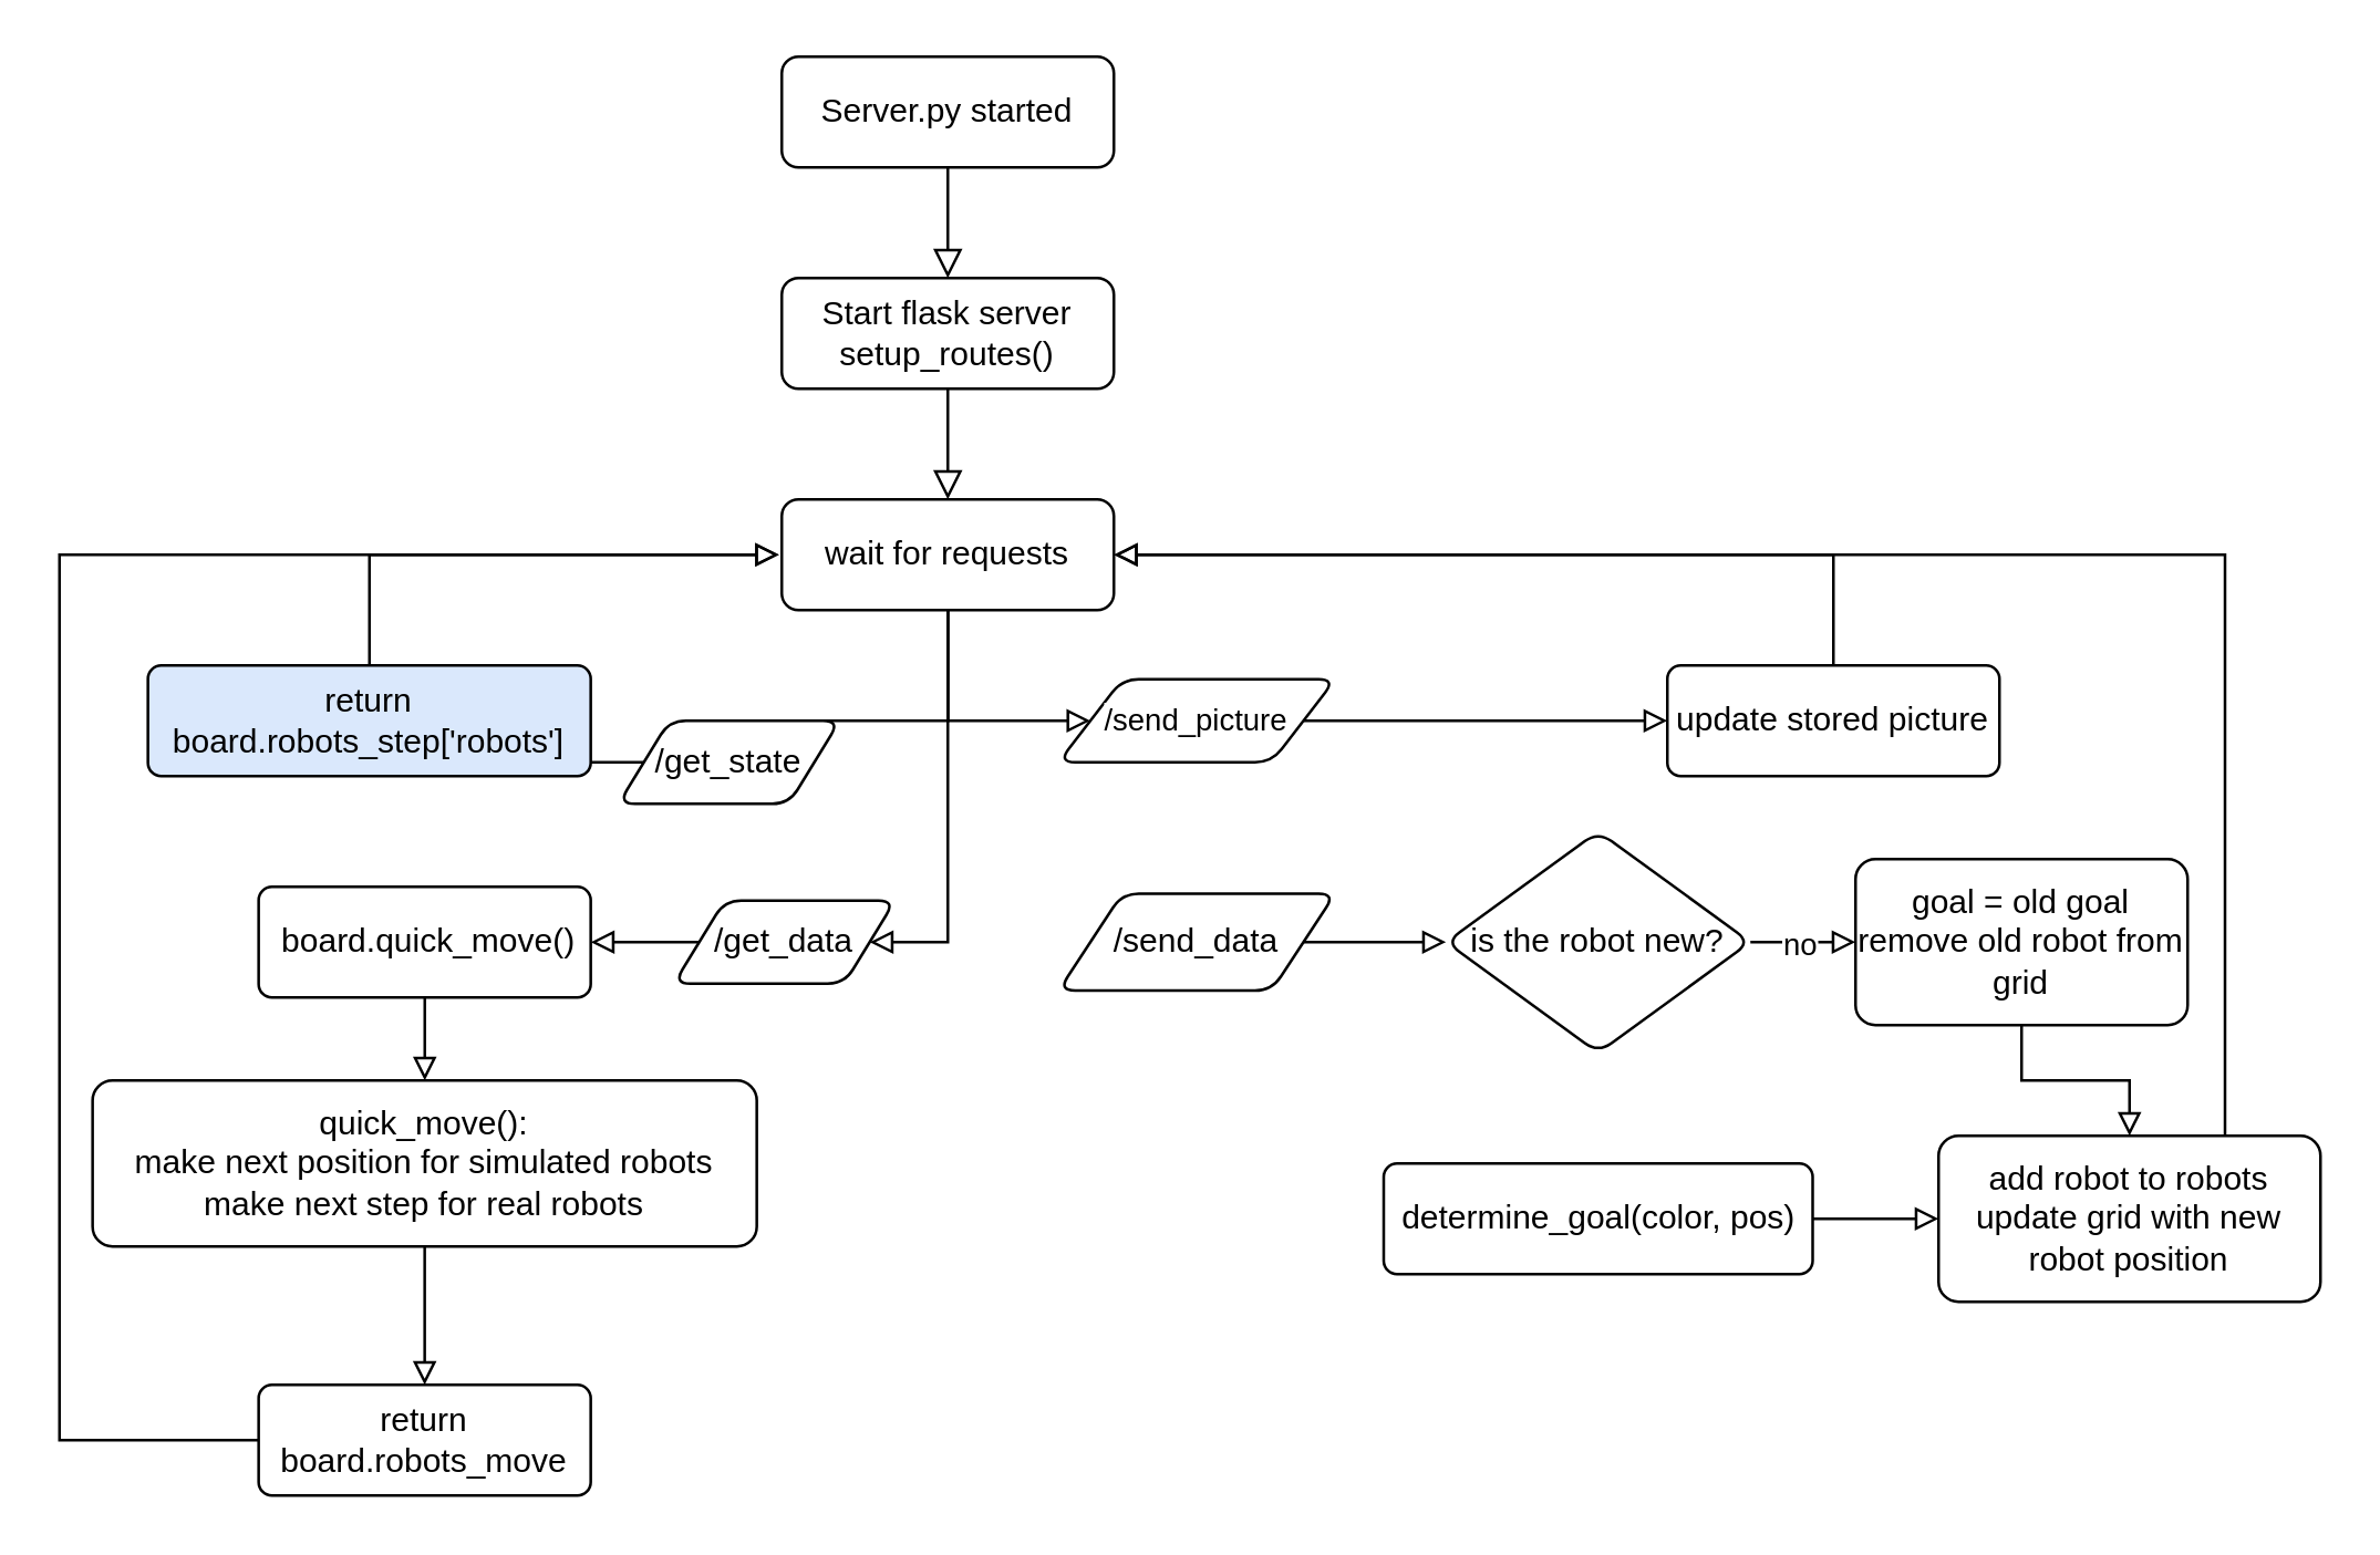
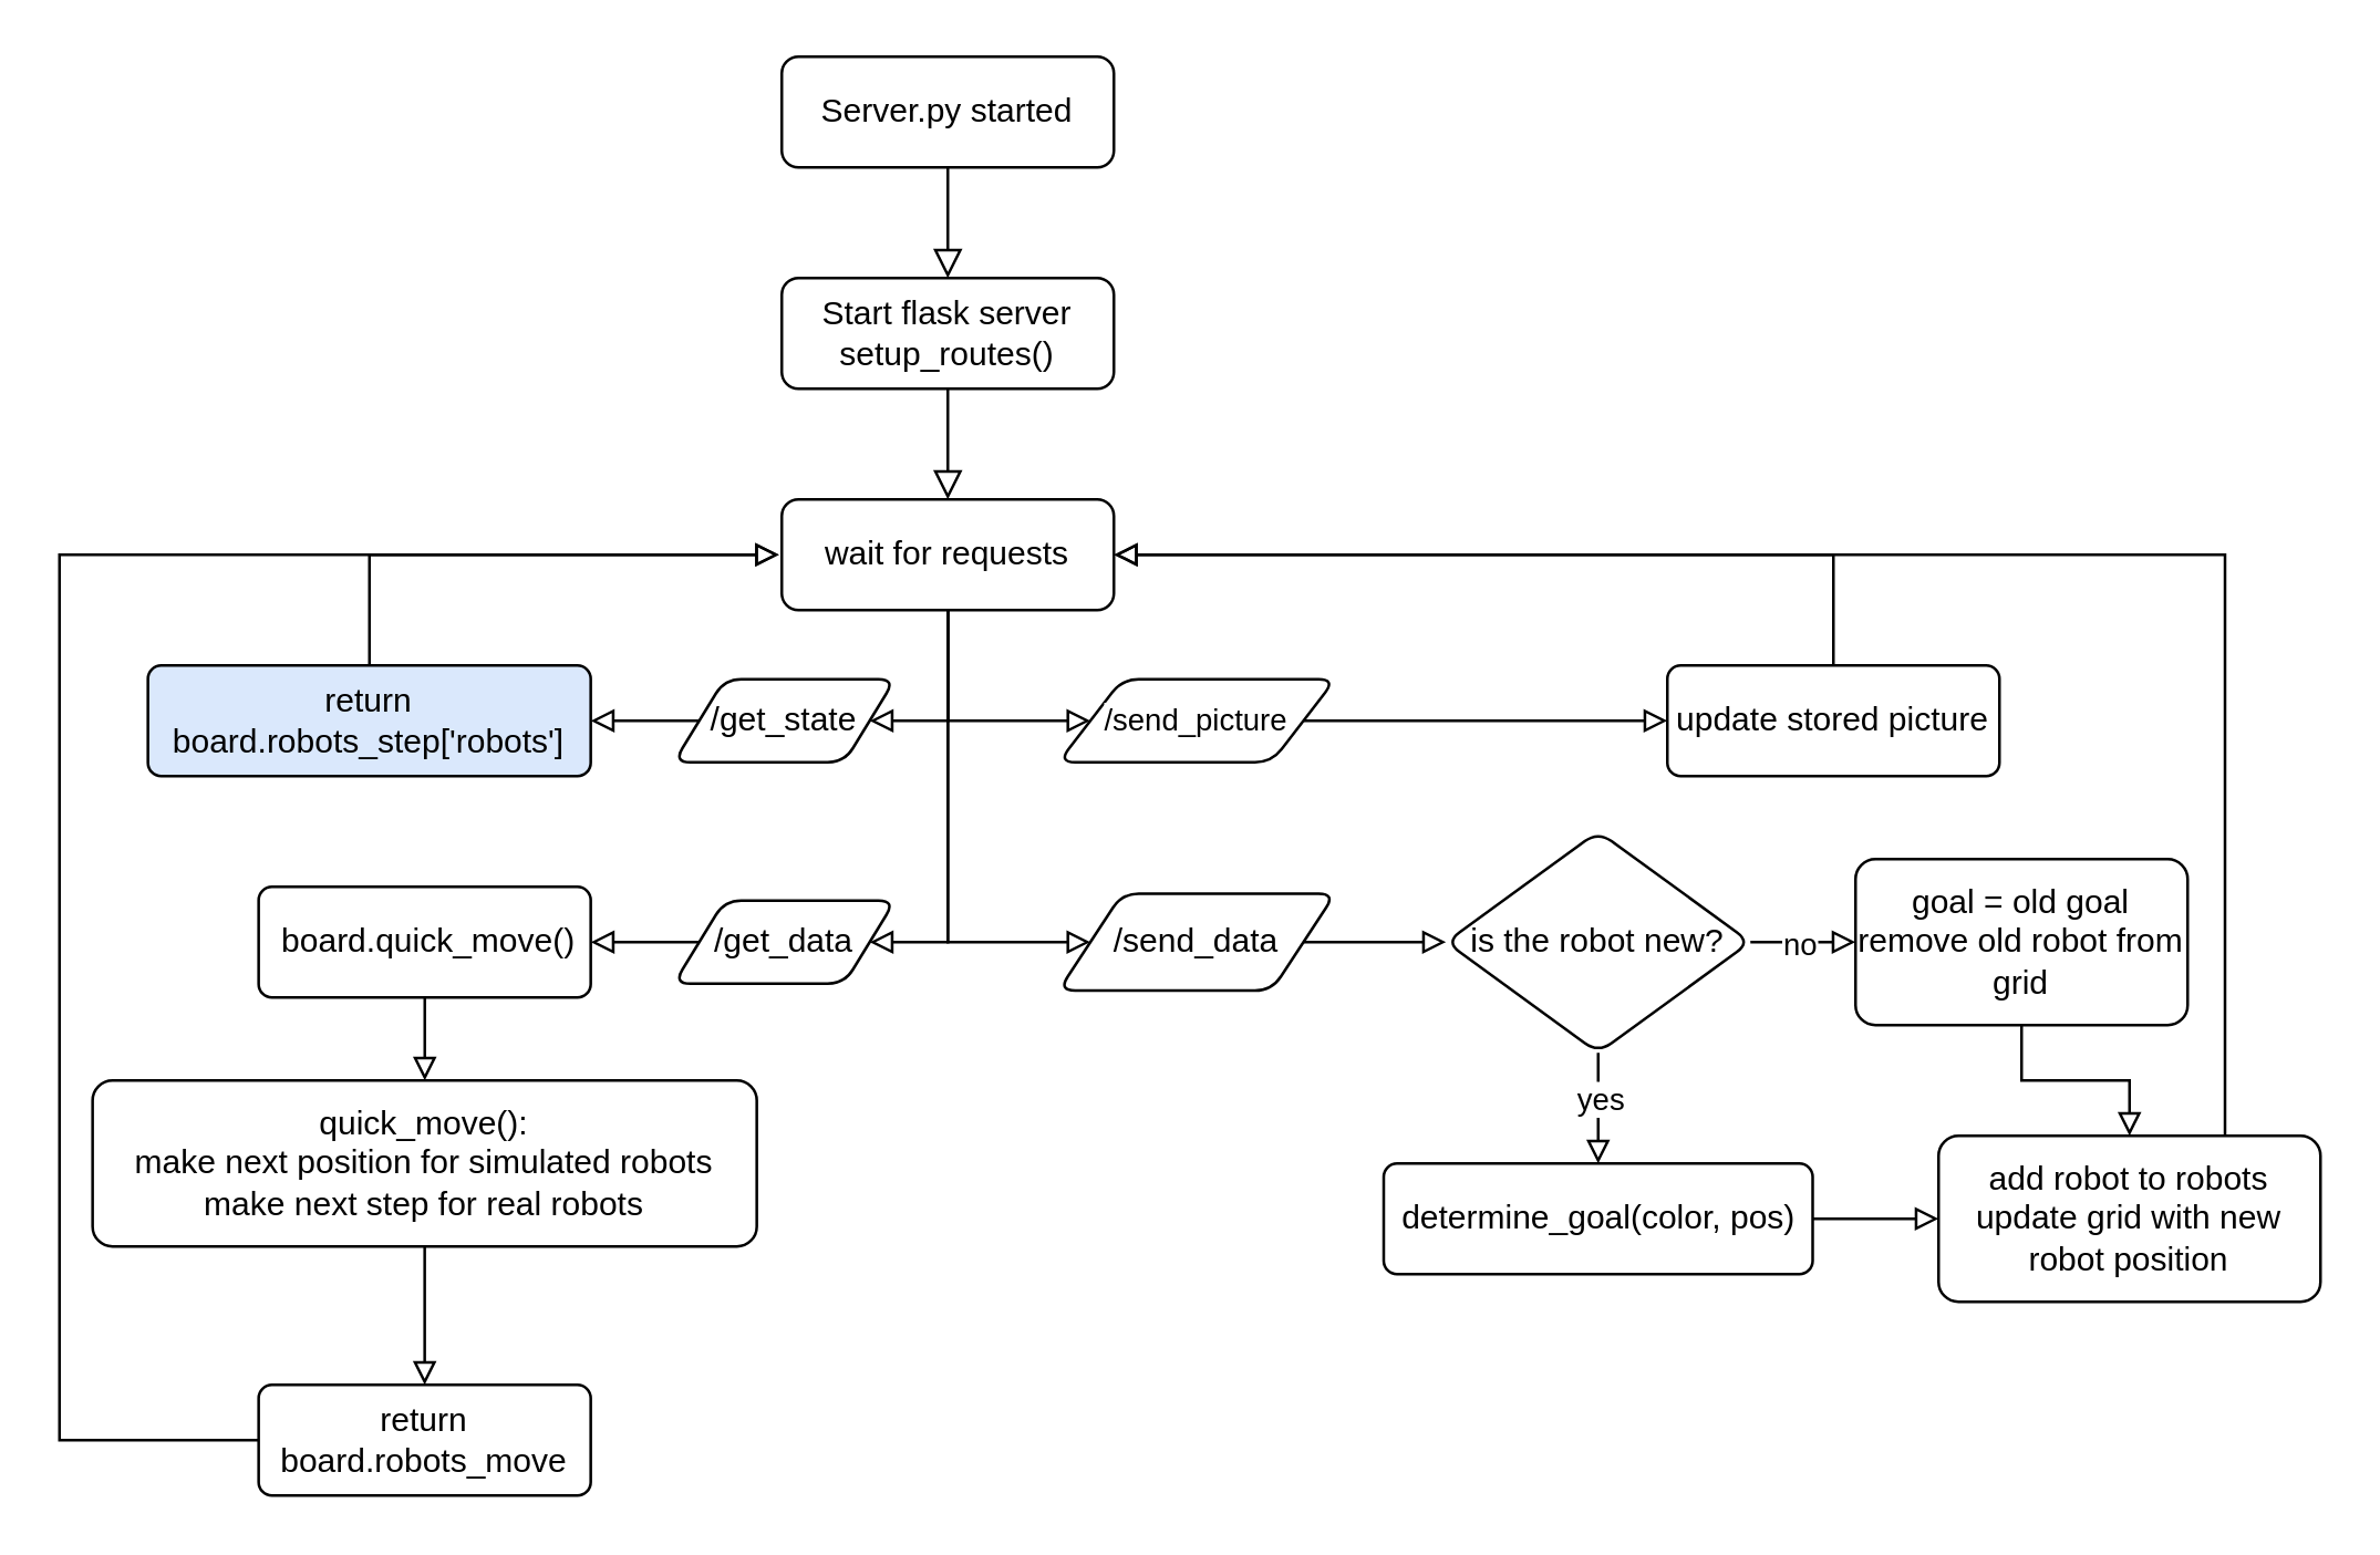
- <mxCell id="20" value="/get_state" style="shape=parallelogram;html=1;strokeWidth=1;perimeter=parallelogramPerimeter;whiteSpace=wrap;rounded=1;arcSize=12;size=0.23;" vertex="1" parent="1"><mxGeometry x="222.96" y="260" width="80" height="30" as="geometry" /></mxCell>
+ <mxCell id="20" value="/get_state" style="shape=parallelogram;html=1;strokeWidth=1;perimeter=parallelogramPerimeter;whiteSpace=wrap;rounded=1;arcSize=12;size=0.23;" vertex="1" parent="1"><mxGeometry x="242.96" y="245" width="80" height="30" as="geometry" /></mxCell>
+ <mxCell id="7" value="" style="edgeStyle=orthogonalEdgeStyle;rounded=0;orthogonalLoop=1;jettySize=auto;html=1;entryX=0;entryY=0.5;entryDx=0;entryDy=0;endArrow=block;endFill=0;" edge="1" parent="1" source="10" target="16"><mxGeometry relative="1" as="geometry"><mxPoint x="442" y="400" as="targetPoint" /><Array as="points"><mxPoint x="342" y="340" /></Array></mxGeometry></mxCell>
+ <mxCell id="27" value="" style="edgeStyle=orthogonalEdgeStyle;rounded=0;orthogonalLoop=1;jettySize=auto;html=1;endArrow=block;endFill=0;" edge="1" parent="1" source="29" target="33"><mxGeometry relative="1" as="geometry" /></mxCell>
+ <mxCell id="28" value="yes" style="edgeLabel;html=1;align=center;verticalAlign=middle;resizable=0;points=[];" vertex="1" connectable="0" parent="27"><mxGeometry x="-0.213" y="2" relative="1" as="geometry"><mxPoint x="-2" as="offset" /></mxGeometry></mxCell>
